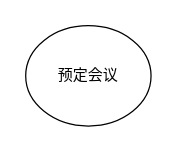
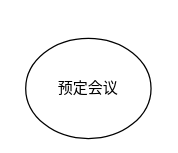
- <mxCell id="2" value="预定会议" style="ellipse;whiteSpace=wrap;html=1;" vertex="1" parent="1"><mxGeometry x="20" y="20" width="100" height="80" as="geometry" /></mxCell>
+ <mxCell id="2" value="预定会议" style="ellipse;whiteSpace=wrap;html=1;" vertex="1" parent="1"><mxGeometry x="20" y="30" width="100" height="80" as="geometry" /></mxCell>
